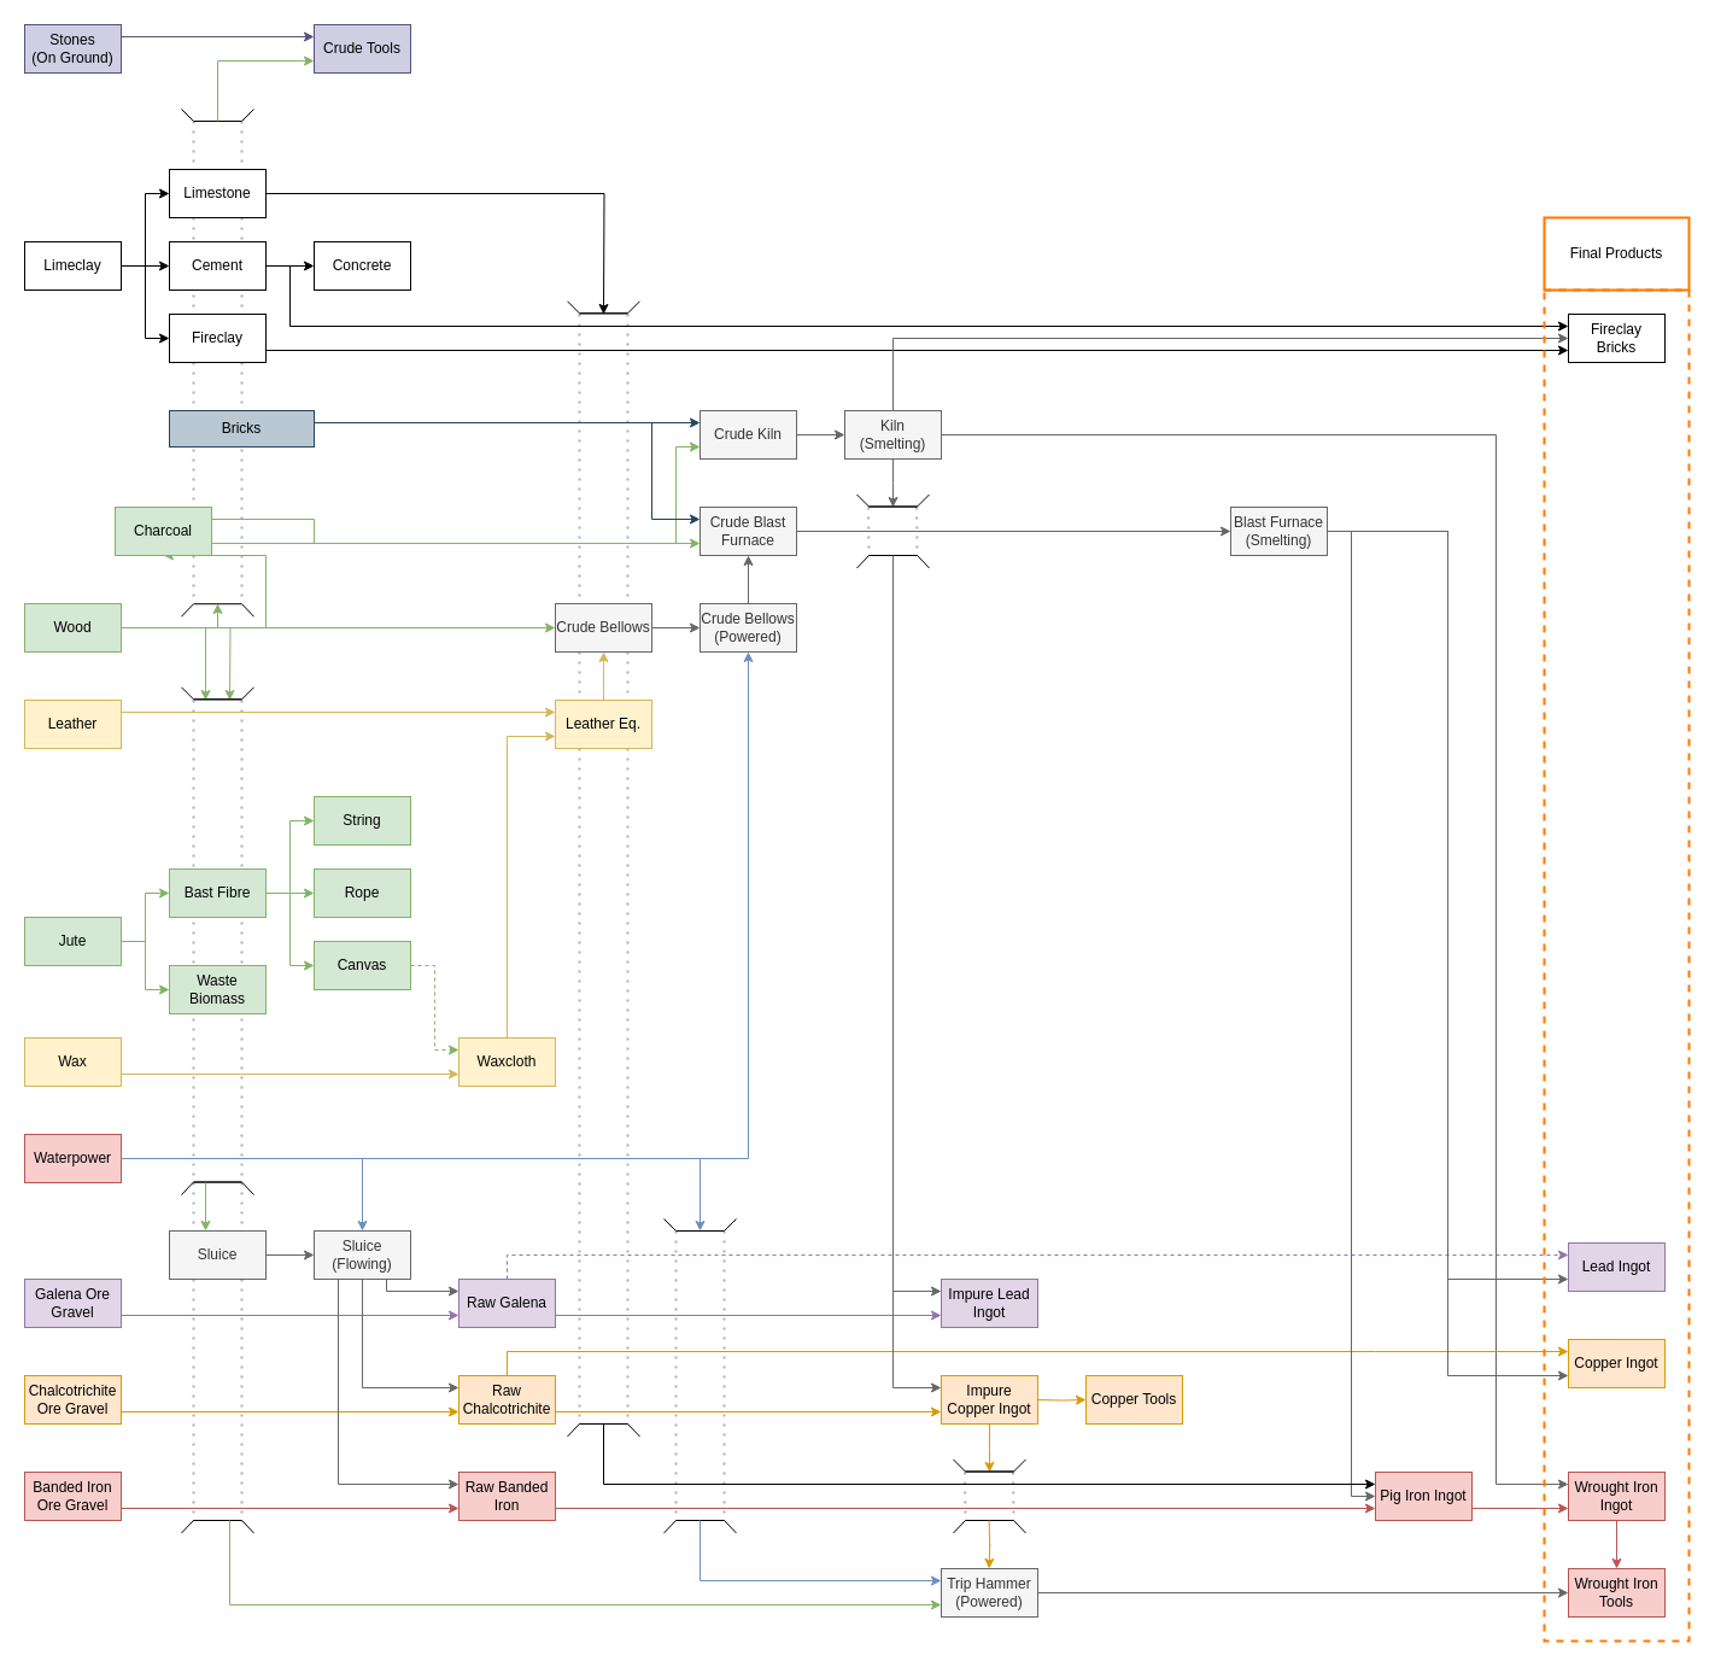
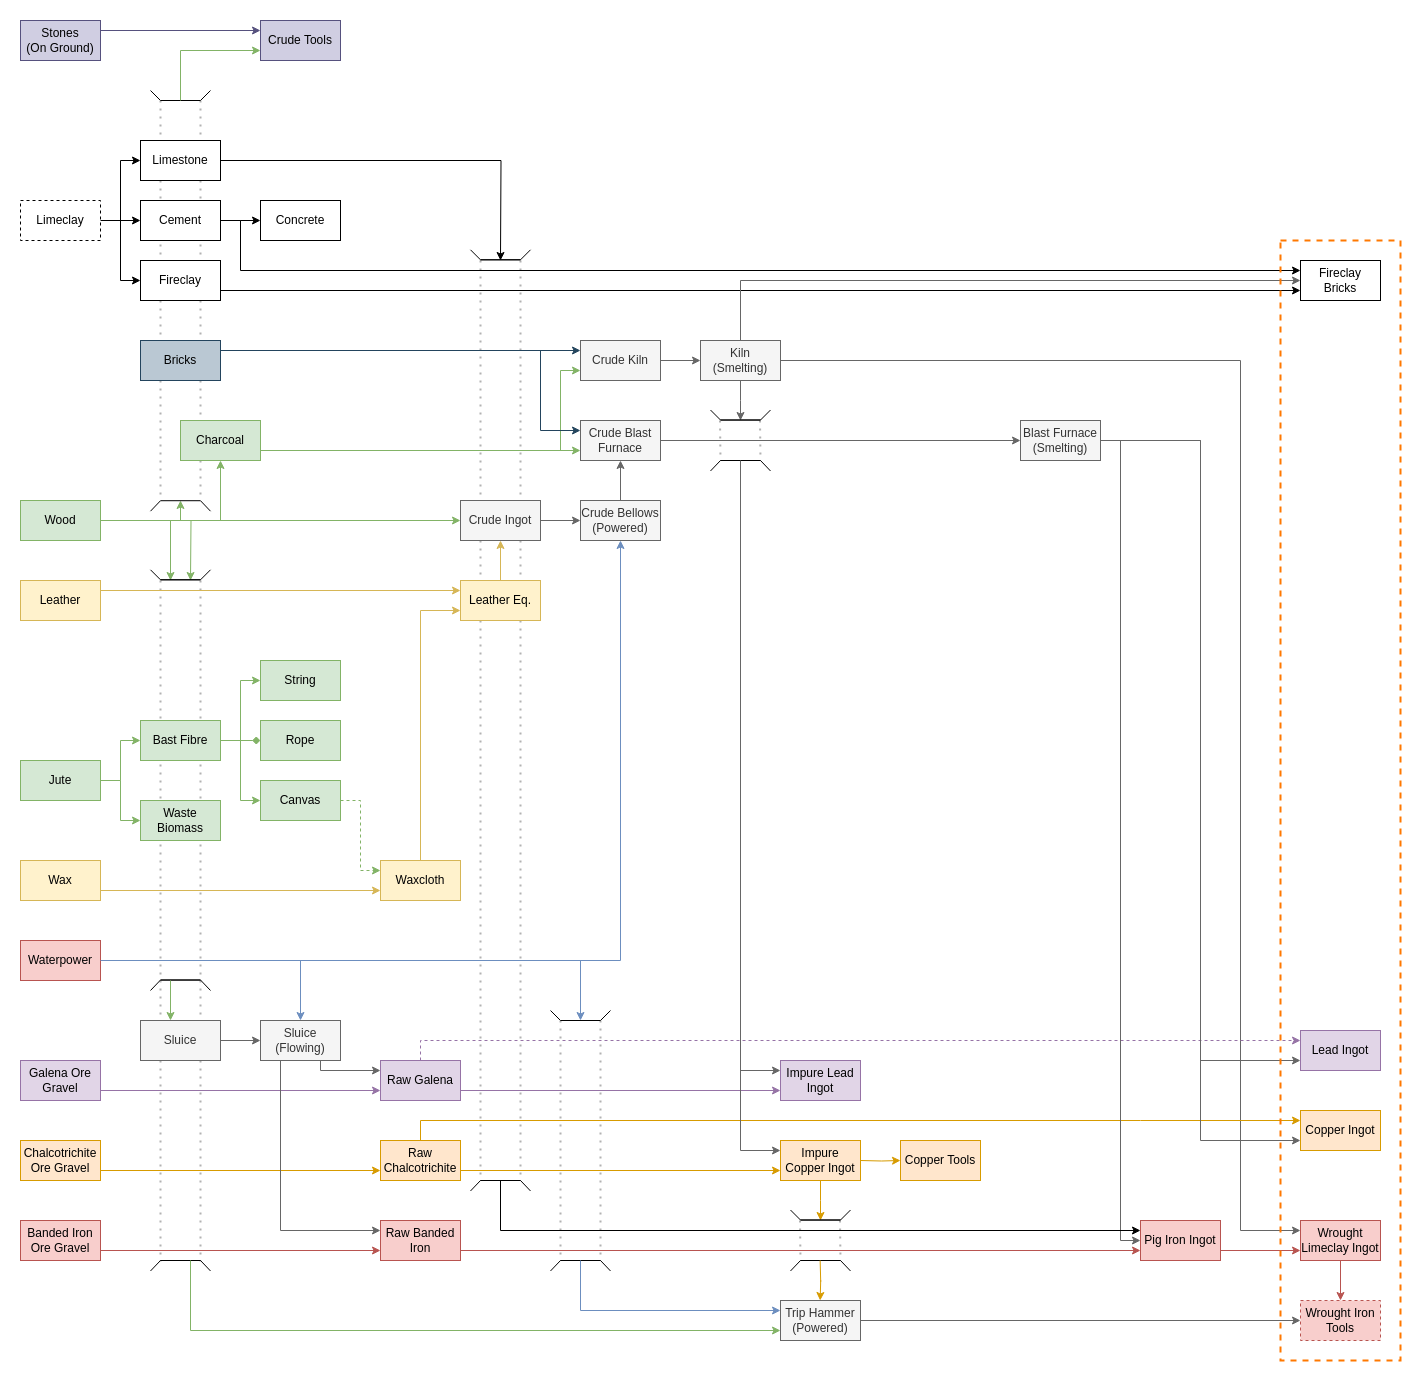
- <mxCell id="152" value="Final Products" style="rounded=0;whiteSpace=wrap;html=1;strokeColor=#ff7800;strokeWidth=2;" parent="1" vertex="1"><mxGeometry x="1280" y="180" width="120" height="60" as="geometry" /></mxCell>
- <mxCell id="55" value="Limeclay" style="rounded=0;whiteSpace=wrap;html=1;" parent="1" vertex="1"><mxGeometry x="20" y="200" width="80" height="40" as="geometry" /></mxCell>
+ <mxCell id="55" value="Limeclay" style="rounded=0;whiteSpace=wrap;html=1;dashed=1;" parent="1" vertex="1"><mxGeometry x="20" y="200" width="80" height="40" as="geometry" /></mxCell>
- <mxCell id="80" value="Bricks" style="rounded=0;whiteSpace=wrap;html=1;fillColor=#bac8d3;strokeColor=#23445d;" parent="1" vertex="1"><mxGeometry x="140" y="340" width="120" height="30" as="geometry" /></mxCell>
+ <mxCell id="80" value="Bricks" style="rounded=0;whiteSpace=wrap;html=1;fillColor=#bac8d3;strokeColor=#23445d;" parent="1" vertex="1"><mxGeometry x="140" y="340" width="80" height="40" as="geometry" /></mxCell>
- <mxCell id="77" value="Charcoal" style="rounded=0;whiteSpace=wrap;html=1;fillColor=#d5e8d4;strokeColor=#82b366;" parent="1" vertex="1"><mxGeometry x="95" y="420" width="80" height="40" as="geometry" /></mxCell>
+ <mxCell id="77" value="Charcoal" style="rounded=0;whiteSpace=wrap;html=1;fillColor=#d5e8d4;strokeColor=#82b366;" parent="1" vertex="1"><mxGeometry x="180" y="420" width="80" height="40" as="geometry" /></mxCell>
- <mxCell id="48" value="Crude Bellows" style="rounded=0;whiteSpace=wrap;html=1;fillColor=#f5f5f5;strokeColor=#666666;fontColor=#333333;" parent="1" vertex="1"><mxGeometry x="460" y="500" width="80" height="40" as="geometry" /></mxCell>
+ <mxCell id="48" value="Crude Ingot" style="rounded=0;whiteSpace=wrap;html=1;fillColor=#f5f5f5;strokeColor=#666666;fontColor=#333333;" parent="1" vertex="1"><mxGeometry x="460" y="500" width="80" height="40" as="geometry" /></mxCell>
- <mxCell id="33" style="edgeStyle=orthogonalEdgeStyle;rounded=0;orthogonalLoop=1;jettySize=auto;html=1;entryX=0;entryY=0.5;entryDx=0;entryDy=0;fillColor=#d5e8d4;strokeColor=#82b366;" parent="1" source="35" target="37" edge="1"><mxGeometry relative="1" as="geometry" /></mxCell>
+ <mxCell id="33" style="edgeStyle=orthogonalEdgeStyle;rounded=0;orthogonalLoop=1;jettySize=auto;html=1;entryX=0;entryY=0.5;entryDx=0;entryDy=0;fillColor=#d5e8d4;strokeColor=#82b366;endArrow=diamond;" parent="1" source="35" target="37" edge="1"><mxGeometry relative="1" as="geometry" /></mxCell>
- <mxCell id="90" style="edgeStyle=orthogonalEdgeStyle;rounded=0;orthogonalLoop=1;jettySize=auto;html=1;entryX=0;entryY=0.25;entryDx=0;entryDy=0;fillColor=#f5f5f5;strokeColor=#666666;" parent="1" source="92" target="98" edge="1"><mxGeometry relative="1" as="geometry"><Array as="points"><mxPoint x="300" y="1150" /></Array></mxGeometry></mxCell>
- <mxCell id="130" value="Wrought Iron Ingot" style="rounded=0;whiteSpace=wrap;html=1;fillColor=#f8cecc;strokeColor=#b85450;" parent="1" vertex="1"><mxGeometry x="1300" y="1220" width="80" height="40" as="geometry" /></mxCell>
+ <mxCell id="130" value="Wrought Limeclay Ingot" style="rounded=0;whiteSpace=wrap;html=1;fillColor=#f8cecc;strokeColor=#b85450;" parent="1" vertex="1"><mxGeometry x="1300" y="1220" width="80" height="40" as="geometry" /></mxCell>
- <mxCell id="151" value="Wrought Iron Tools" style="rounded=0;whiteSpace=wrap;html=1;fillColor=#f8cecc;strokeColor=#b85450;" parent="1" vertex="1"><mxGeometry x="1300" y="1300" width="80" height="40" as="geometry" /></mxCell>
+ <mxCell id="151" value="Wrought Iron Tools" style="rounded=0;whiteSpace=wrap;html=1;fillColor=#f8cecc;strokeColor=#b85450;dashed=1;" parent="1" vertex="1"><mxGeometry x="1300" y="1300" width="80" height="40" as="geometry" /></mxCell>
